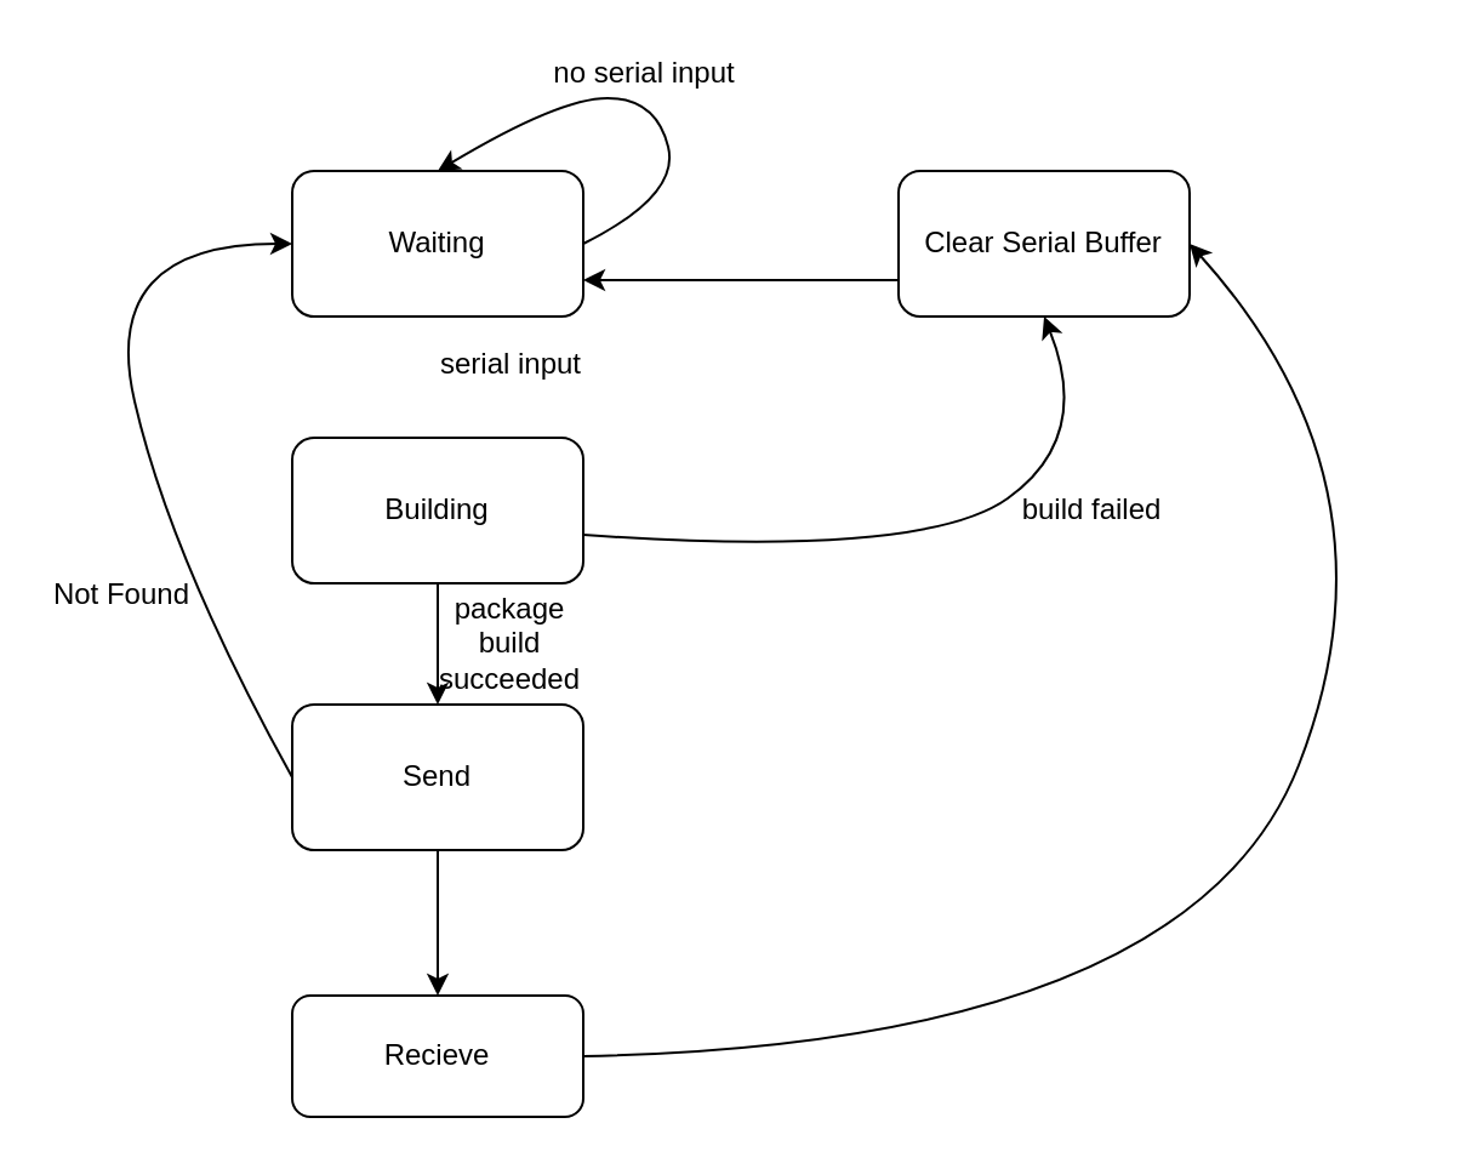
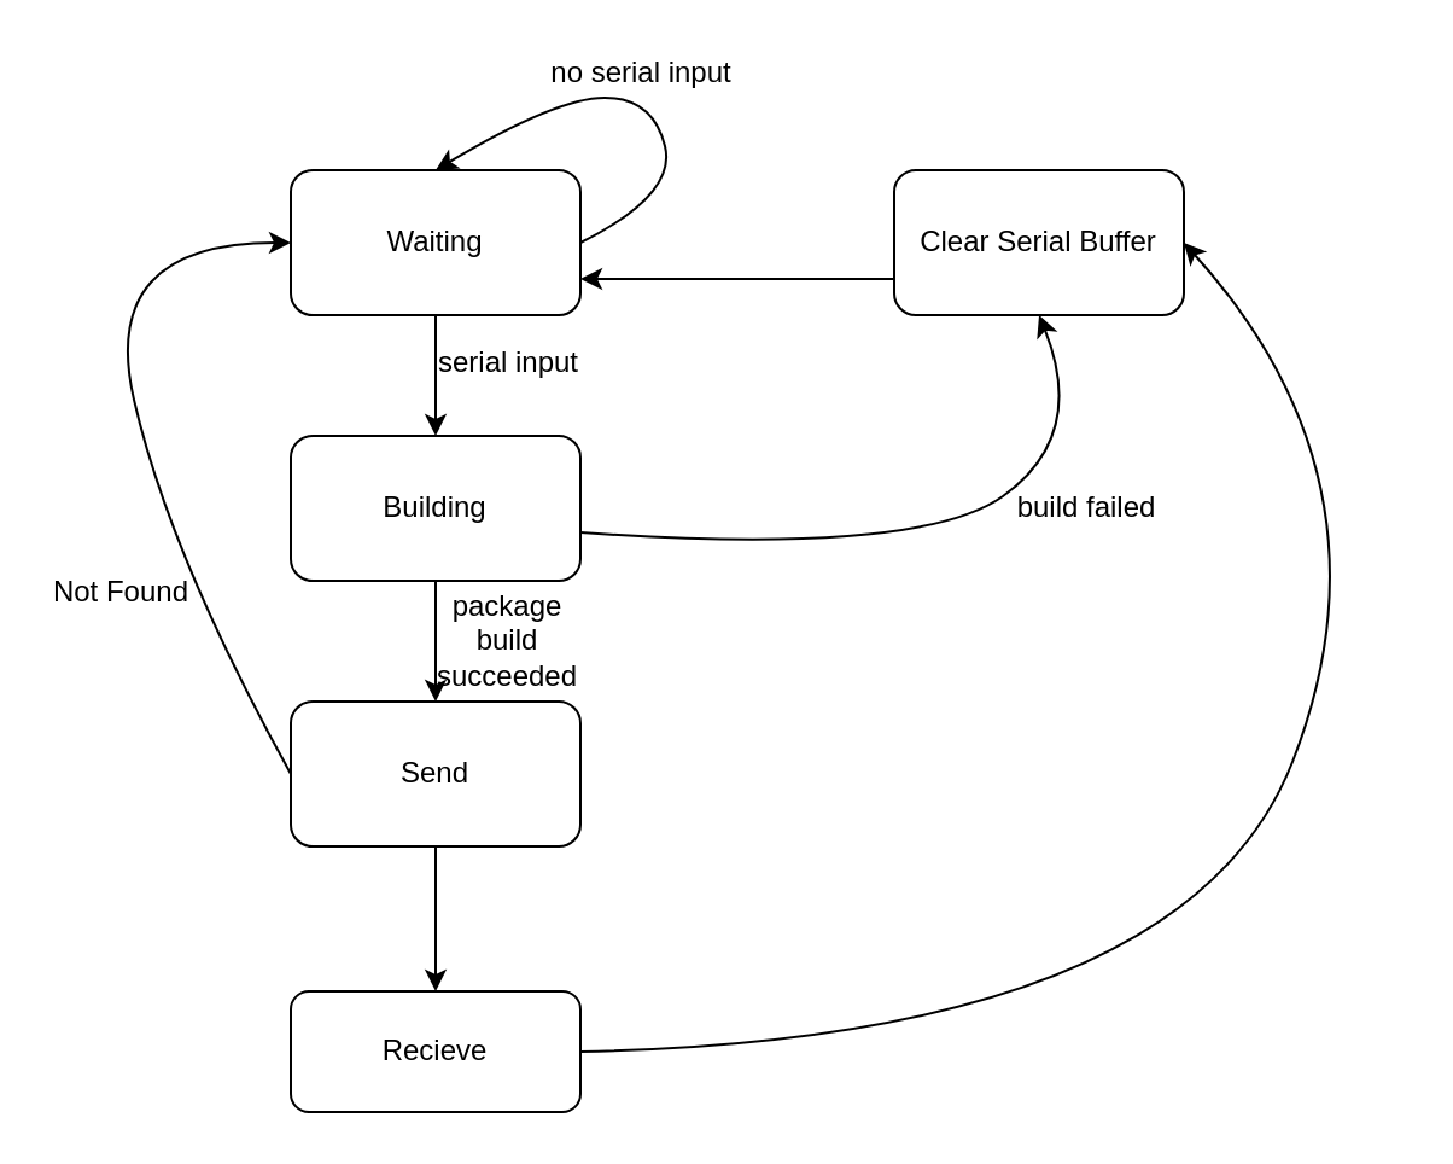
+ <mxCell id="2" value="" style="edgeStyle=none;html=1;" parent="1" source="3" target="5" edge="1"><mxGeometry relative="1" as="geometry" /></mxCell>
